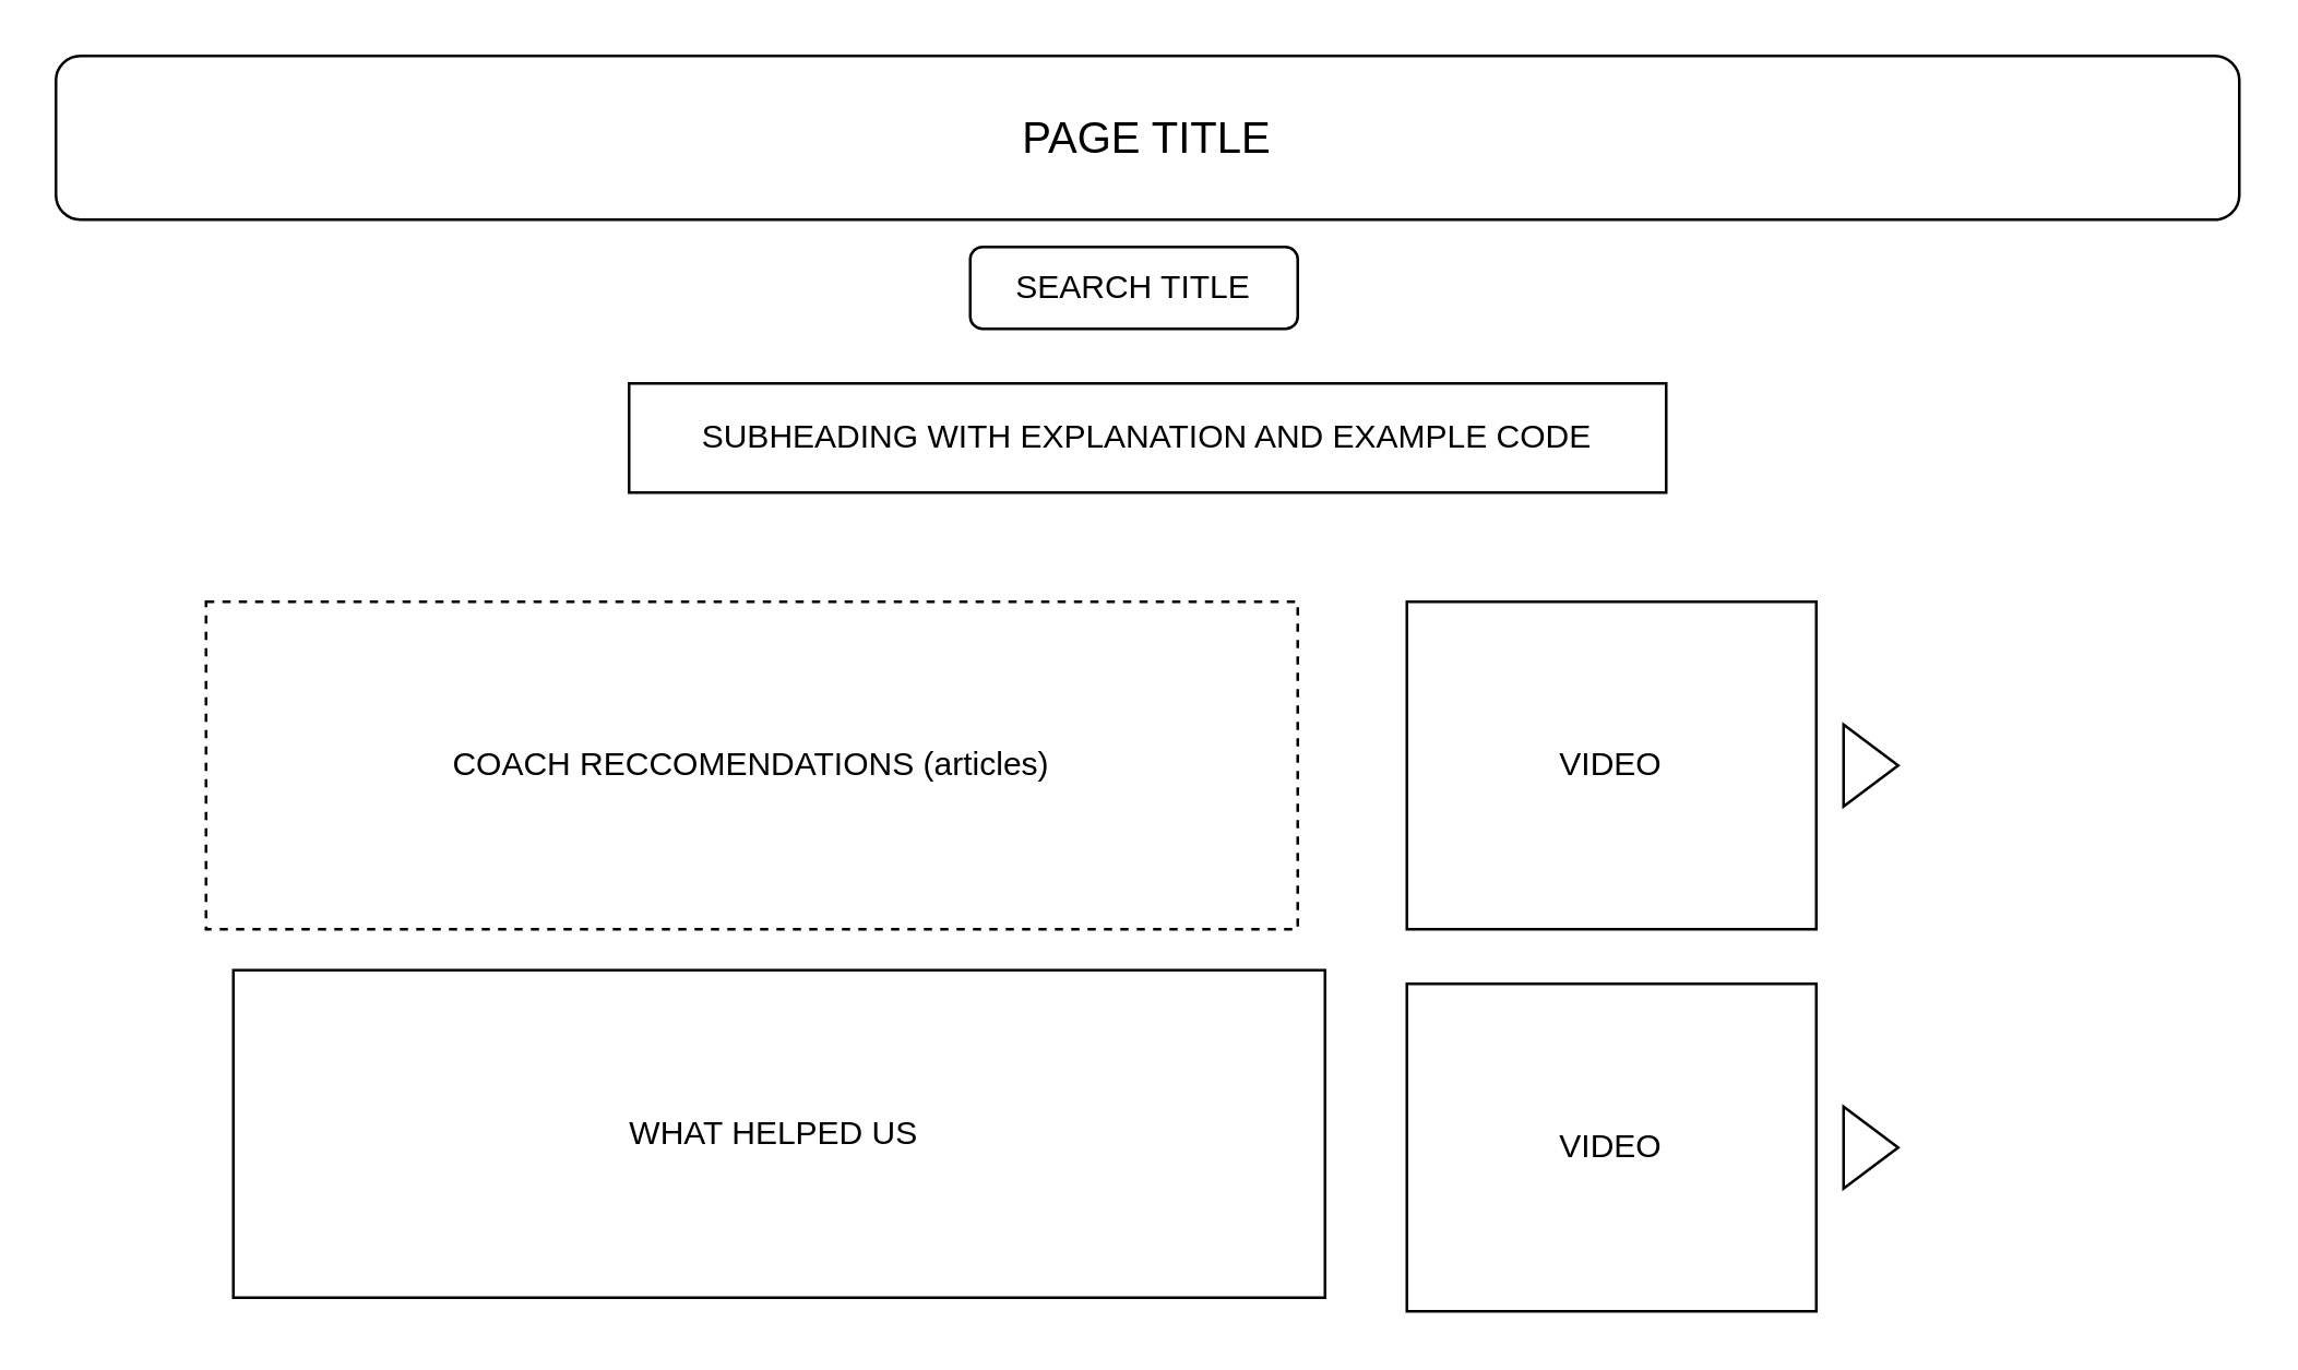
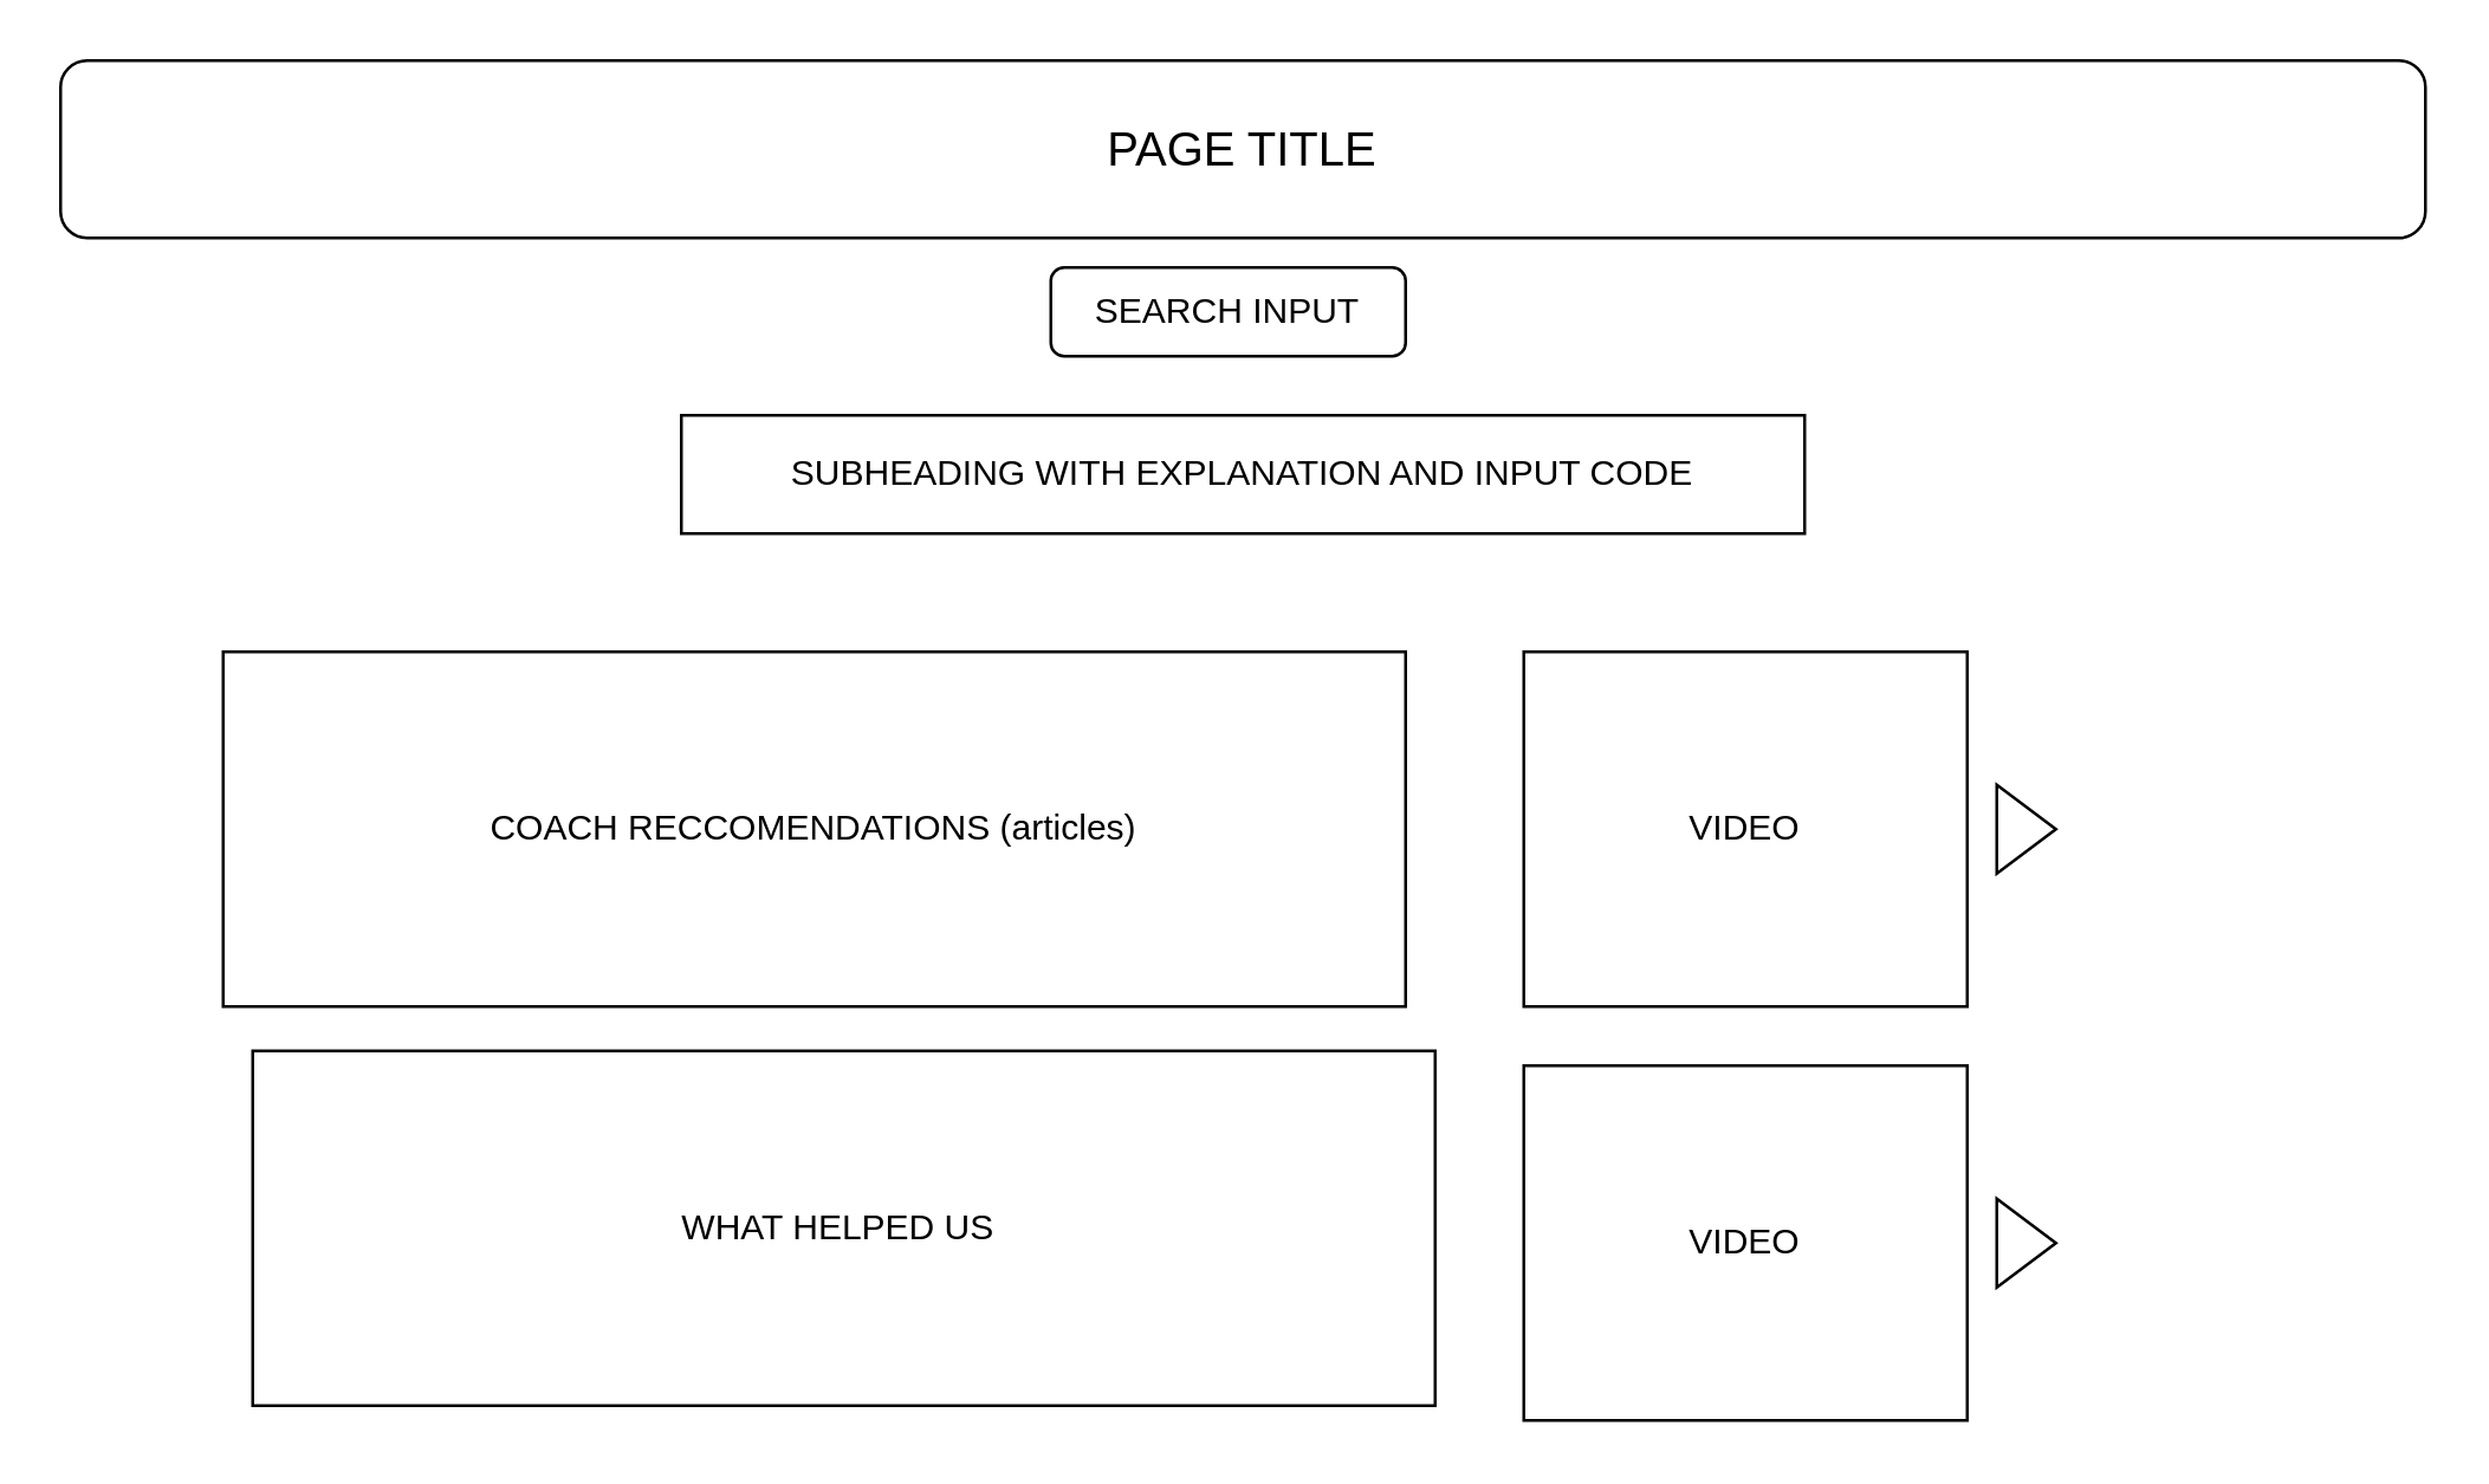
- <mxCell id="3" value="SEARCH TITLE" style="rounded=1;whiteSpace=wrap;html=1;" vertex="1" parent="1"><mxGeometry x="355" y="90" width="120" height="30" as="geometry" /></mxCell>
+ <mxCell id="3" value="SEARCH INPUT" style="rounded=1;whiteSpace=wrap;html=1;" vertex="1" parent="1"><mxGeometry x="355" y="90" width="120" height="30" as="geometry" /></mxCell>
- <mxCell id="7" value="SUBHEADING WITH EXPLANATION AND EXAMPLE CODE" style="rounded=0;whiteSpace=wrap;html=1;" vertex="1" parent="1"><mxGeometry x="230" y="140" width="380" height="40" as="geometry" /></mxCell>
+ <mxCell id="7" value="SUBHEADING WITH EXPLANATION AND INPUT CODE" style="rounded=0;whiteSpace=wrap;html=1;" vertex="1" parent="1"><mxGeometry x="230" y="140" width="380" height="40" as="geometry" /></mxCell>
- <mxCell id="4" value="COACH RECCOMENDATIONS (articles)&lt;br&gt;" style="rounded=0;whiteSpace=wrap;html=1;dashed=1;" vertex="1" parent="1"><mxGeometry x="75" y="220" width="400" height="120" as="geometry" /></mxCell>
+ <mxCell id="4" value="COACH RECCOMENDATIONS (articles)&lt;br&gt;" style="rounded=0;whiteSpace=wrap;html=1;" vertex="1" parent="1"><mxGeometry x="75" y="220" width="400" height="120" as="geometry" /></mxCell>
